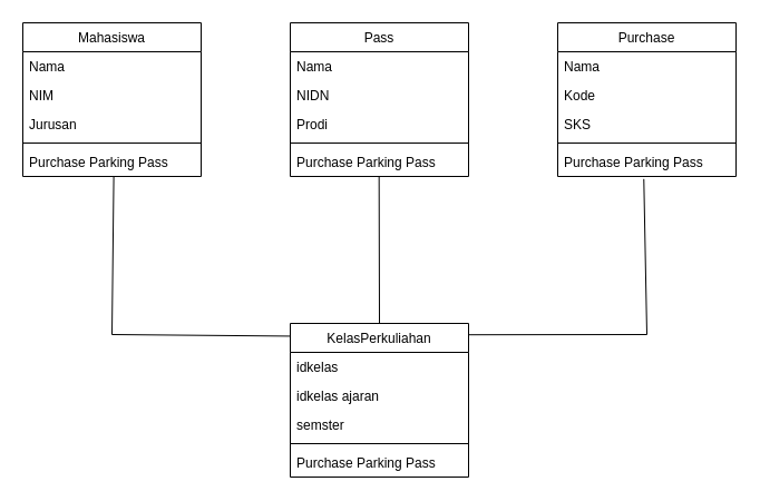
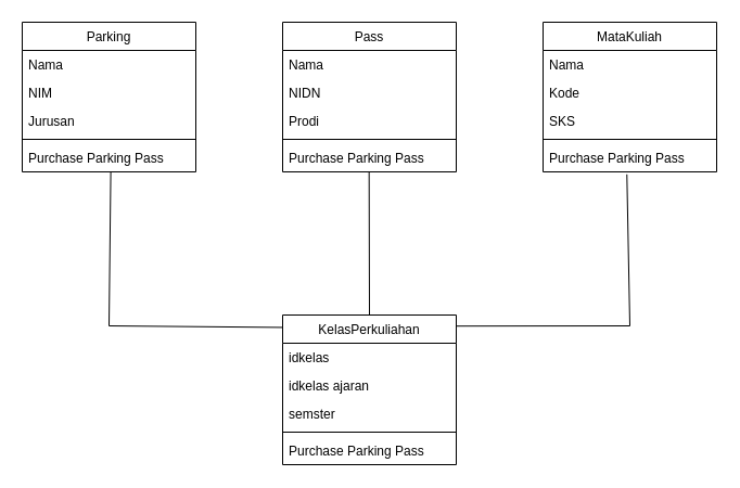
- <mxCell id="2" value="Mahasiswa" style="swimlane;fontStyle=0;align=center;verticalAlign=top;childLayout=stackLayout;horizontal=1;startSize=26;horizontalStack=0;resizeParent=1;resizeLast=0;collapsible=1;marginBottom=0;rounded=0;shadow=0;strokeWidth=1;" parent="1" vertex="1"><mxGeometry x="20" y="20" width="160" height="138" as="geometry"><mxRectangle x="230" y="140" width="160" height="26" as="alternateBounds" /></mxGeometry></mxCell>
+ <mxCell id="2" value="Parking" style="swimlane;fontStyle=0;align=center;verticalAlign=top;childLayout=stackLayout;horizontal=1;startSize=26;horizontalStack=0;resizeParent=1;resizeLast=0;collapsible=1;marginBottom=0;rounded=0;shadow=0;strokeWidth=1;" parent="1" vertex="1"><mxGeometry x="20" y="20" width="160" height="138" as="geometry"><mxRectangle x="230" y="140" width="160" height="26" as="alternateBounds" /></mxGeometry></mxCell>
- <mxCell id="14" value="Purchase" style="swimlane;fontStyle=0;align=center;verticalAlign=top;childLayout=stackLayout;horizontal=1;startSize=26;horizontalStack=0;resizeParent=1;resizeLast=0;collapsible=1;marginBottom=0;rounded=0;shadow=0;strokeWidth=1;" vertex="1" parent="1"><mxGeometry x="500" y="20" width="160" height="138" as="geometry"><mxRectangle x="230" y="140" width="160" height="26" as="alternateBounds" /></mxGeometry></mxCell>
+ <mxCell id="14" value="MataKuliah" style="swimlane;fontStyle=0;align=center;verticalAlign=top;childLayout=stackLayout;horizontal=1;startSize=26;horizontalStack=0;resizeParent=1;resizeLast=0;collapsible=1;marginBottom=0;rounded=0;shadow=0;strokeWidth=1;" vertex="1" parent="1"><mxGeometry x="500" y="20" width="160" height="138" as="geometry"><mxRectangle x="230" y="140" width="160" height="26" as="alternateBounds" /></mxGeometry></mxCell>
